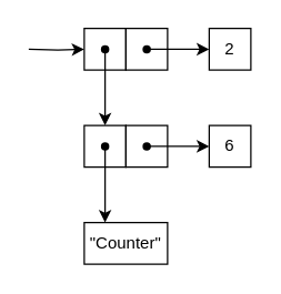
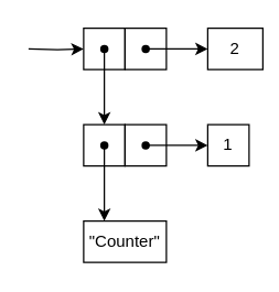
- <mxCell id="16" value="2" style="rounded=0;whiteSpace=wrap;html=1;" vertex="1" parent="1"><mxGeometry x="150" y="20" width="30" height="30" as="geometry" /></mxCell>
+ <mxCell id="16" value="2" style="rounded=0;whiteSpace=wrap;html=1;" vertex="1" parent="1"><mxGeometry x="150" y="20" width="40" height="30" as="geometry" /></mxCell>
- <mxCell id="9" value="6" style="rounded=0;whiteSpace=wrap;html=1;" vertex="1" parent="1"><mxGeometry x="150" y="90" width="30" height="30" as="geometry" /></mxCell>
+ <mxCell id="9" value="1" style="rounded=0;whiteSpace=wrap;html=1;" vertex="1" parent="1"><mxGeometry x="150" y="90" width="30" height="30" as="geometry" /></mxCell>
